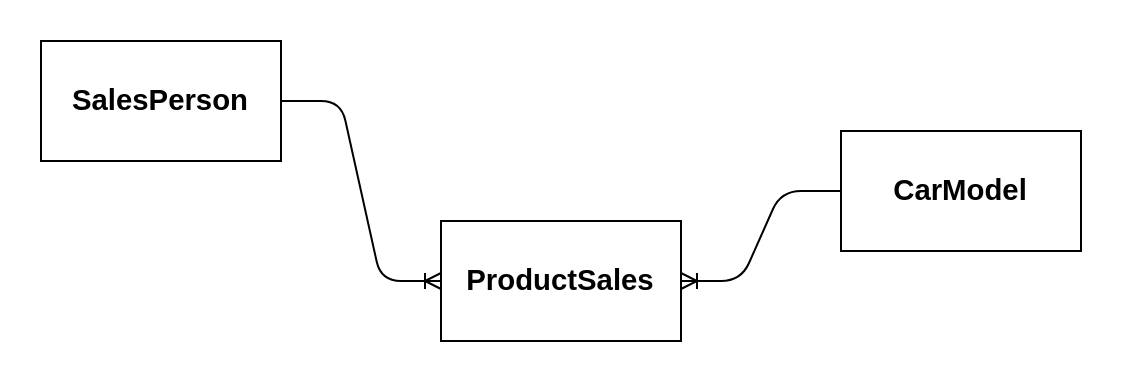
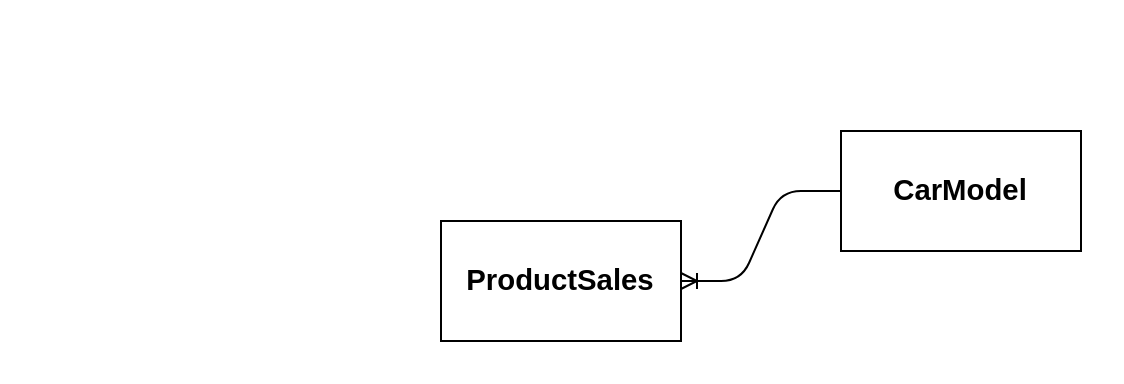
- <mxCell id="2" value="&lt;span id=&quot;docs-internal-guid-0d80c30f-7fff-7b41-d02d-494ae5bc2d52&quot;&gt;&lt;span style=&quot;font-size: 11pt ; font-family: &amp;#34;arial&amp;#34; ; background-color: transparent ; font-weight: 700 ; vertical-align: baseline&quot;&gt;SalesPerson&lt;/span&gt;&lt;/span&gt;" style="rounded=0;whiteSpace=wrap;html=1;" parent="1" vertex="1"><mxGeometry x="20" y="20" width="120" height="60" as="geometry" /></mxCell>
- <mxCell id="5" value="" style="edgeStyle=entityRelationEdgeStyle;fontSize=12;html=1;endArrow=ERoneToMany;entryX=0;entryY=0.5;entryDx=0;entryDy=0;exitX=1;exitY=0.5;exitDx=0;exitDy=0;" parent="1" source="2" target="3" edge="1"><mxGeometry width="100" height="100" relative="1" as="geometry"><mxPoint x="270" y="200" as="sourcePoint" /><mxPoint x="370" y="100" as="targetPoint" /></mxGeometry></mxCell>
